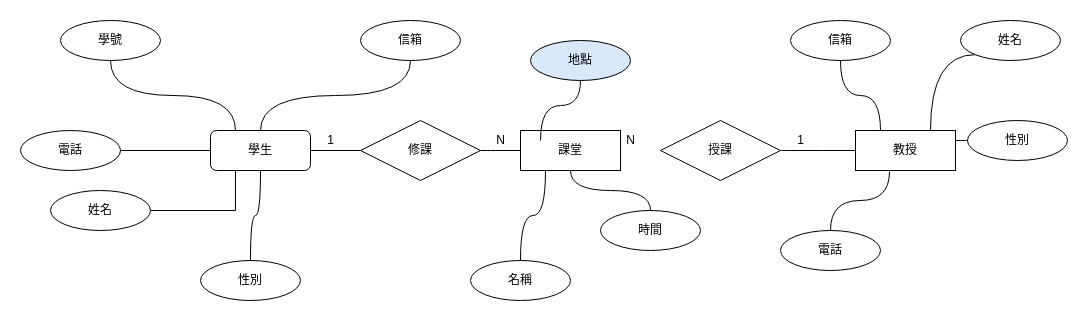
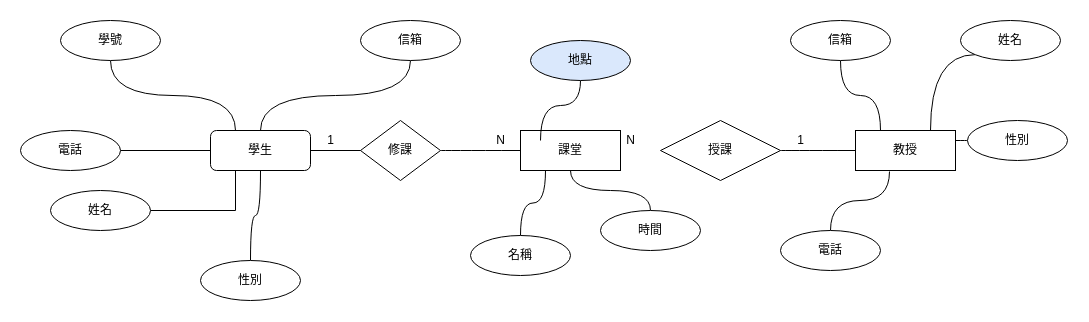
- <mxCell id="18" value="修課" style="shape=rhombus;perimeter=rhombusPerimeter;whiteSpace=wrap;html=1;align=center;" parent="1" vertex="1"><mxGeometry x="360" y="120" width="120" height="60" as="geometry" /></mxCell>
+ <mxCell id="18" value="修課" style="shape=rhombus;perimeter=rhombusPerimeter;whiteSpace=wrap;html=1;align=center;" parent="1" vertex="1"><mxGeometry x="360" y="120" width="80" height="60" as="geometry" /></mxCell>
- <mxCell id="22" value="名稱" style="ellipse;whiteSpace=wrap;html=1;align=center;" parent="1" vertex="1"><mxGeometry x="470" y="260" width="100" height="40" as="geometry" /></mxCell>
+ <mxCell id="22" value="名稱" style="ellipse;whiteSpace=wrap;html=1;align=center;" parent="1" vertex="1"><mxGeometry x="470" y="235" width="100" height="40" as="geometry" /></mxCell>
